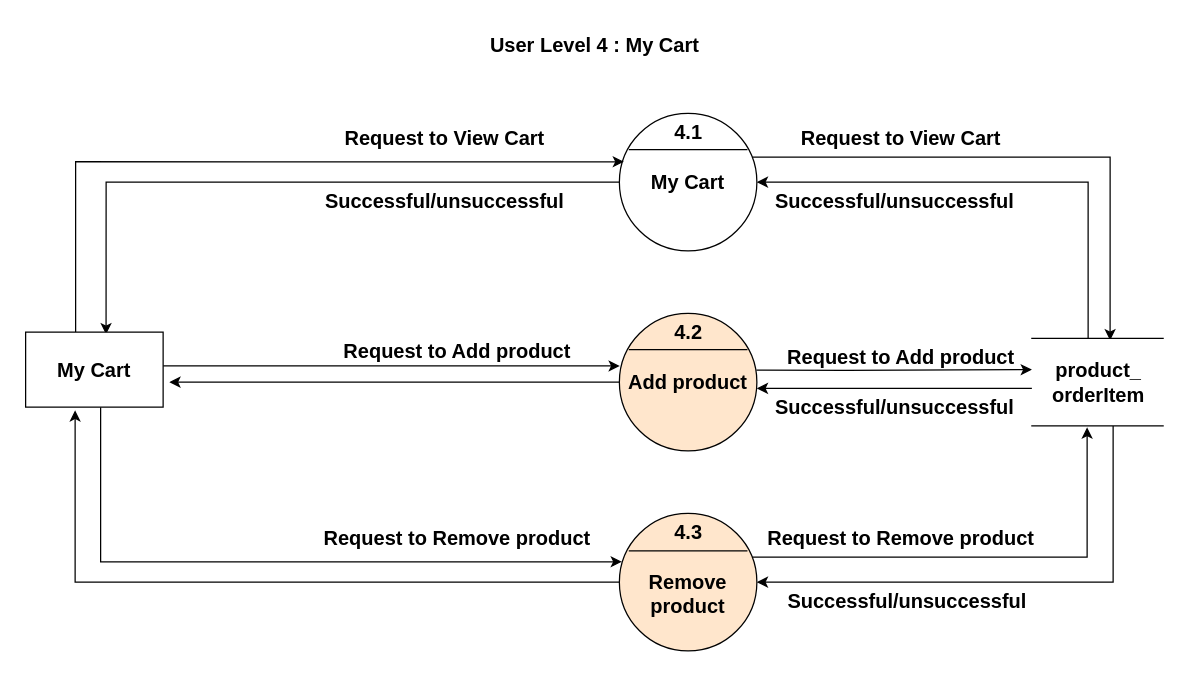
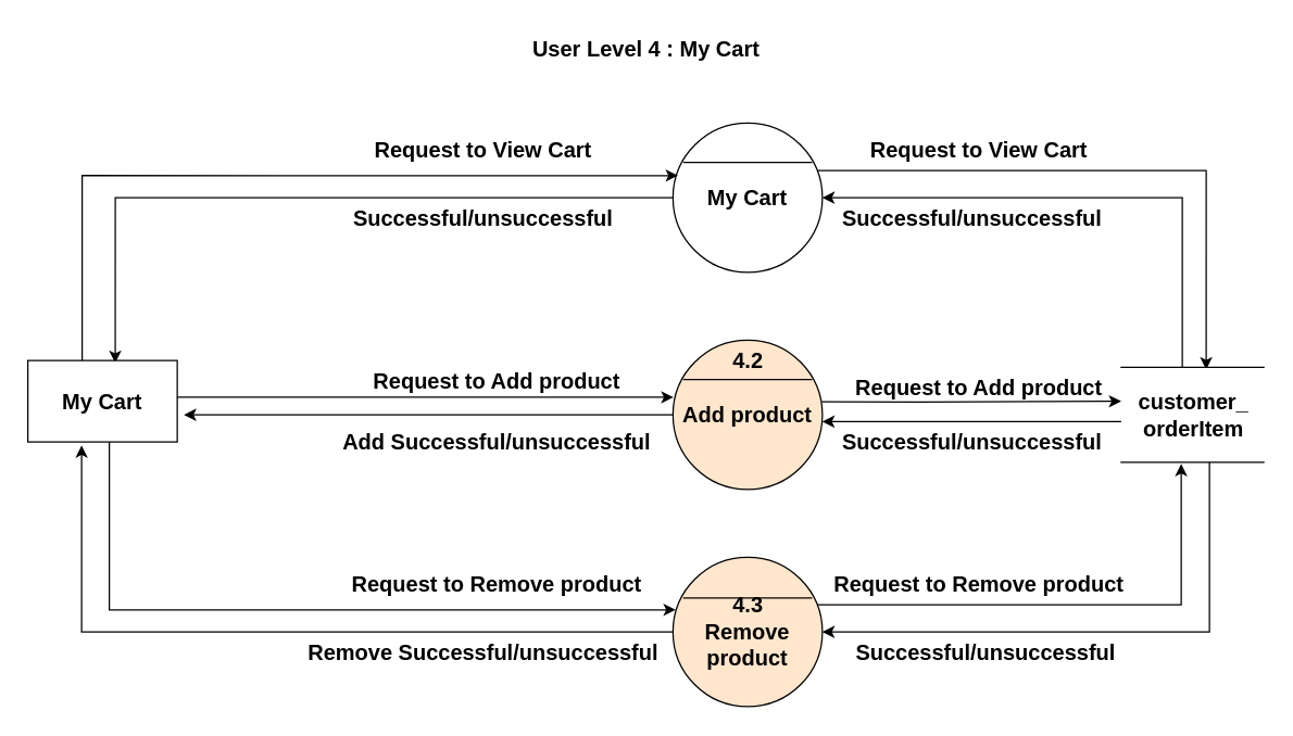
- <mxCell id="23" value="&lt;span style=&quot;font-size: 16px;&quot;&gt;&lt;b&gt;4.1&lt;/b&gt;&lt;/span&gt;" style="text;html=1;align=center;verticalAlign=middle;resizable=0;points=[];autosize=1;strokeColor=none;fillColor=none;" parent="1" vertex="1"><mxGeometry x="525" y="90" width="50" height="30" as="geometry" /></mxCell>
- <mxCell id="9" value="&lt;b&gt;product_&lt;br&gt;orderItem&lt;br&gt;&lt;/b&gt;" style="html=1;dashed=0;whitespace=wrap;shape=partialRectangle;right=0;left=0;fontSize=16;" parent="1" vertex="1"><mxGeometry x="825" y="270" width="105" height="70" as="geometry" /></mxCell>
+ <mxCell id="9" value="&lt;b&gt;customer_&lt;br&gt;orderItem&lt;br&gt;&lt;/b&gt;" style="html=1;dashed=0;whitespace=wrap;shape=partialRectangle;right=0;left=0;fontSize=16;" parent="1" vertex="1"><mxGeometry x="825" y="270" width="105" height="70" as="geometry" /></mxCell>
+ <mxCell id="19" value="&lt;b&gt;Add Successful/unsuccessful&lt;/b&gt;" style="text;html=1;align=center;verticalAlign=middle;resizable=0;points=[];autosize=1;strokeColor=none;fillColor=none;fontSize=16;" parent="1" vertex="1"><mxGeometry x="240" y="310" width="250" height="30" as="geometry" /></mxCell>
- <mxCell id="25" value="&lt;span style=&quot;font-size: 16px;&quot;&gt;&lt;b&gt;4.3&lt;/b&gt;&lt;/span&gt;" style="text;html=1;align=center;verticalAlign=middle;resizable=0;points=[];autosize=1;strokeColor=none;fillColor=none;" parent="1" vertex="1"><mxGeometry x="525" y="410" width="50" height="30" as="geometry" /></mxCell>
+ <mxCell id="25" value="&lt;span style=&quot;font-size: 16px;&quot;&gt;&lt;b&gt;4.3&lt;/b&gt;&lt;/span&gt;" style="text;html=1;align=center;verticalAlign=middle;resizable=0;points=[];autosize=1;strokeColor=none;fillColor=none;" parent="1" vertex="1"><mxGeometry x="525" y="430" width="50" height="30" as="geometry" /></mxCell>
+ <mxCell id="17" value="&lt;b&gt;Remove Successful/unsuccessful&lt;/b&gt;" style="text;html=1;align=center;verticalAlign=middle;resizable=0;points=[];autosize=1;strokeColor=none;fillColor=none;fontSize=16;" parent="1" vertex="1"><mxGeometry x="215" y="465" width="280" height="30" as="geometry" /></mxCell>
